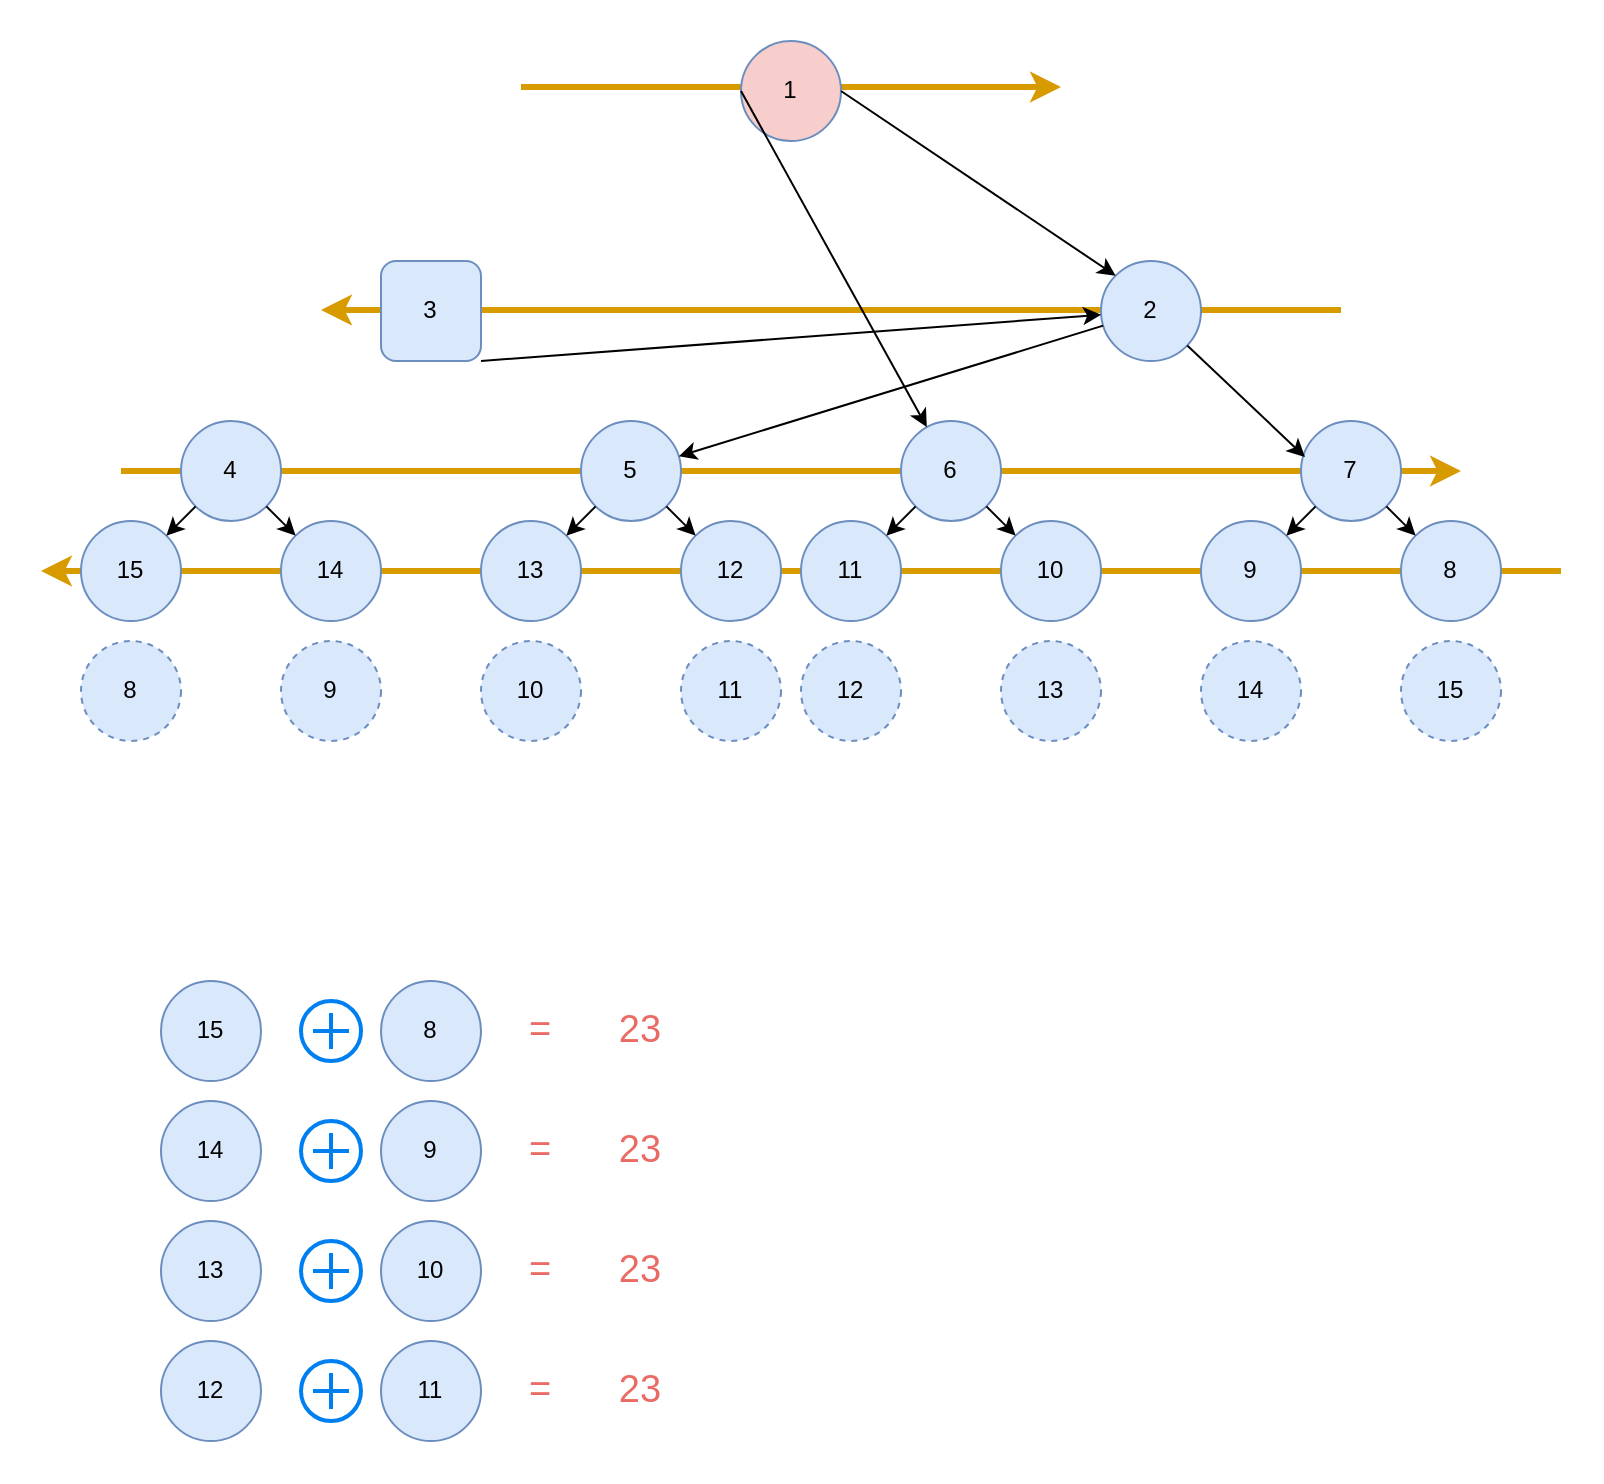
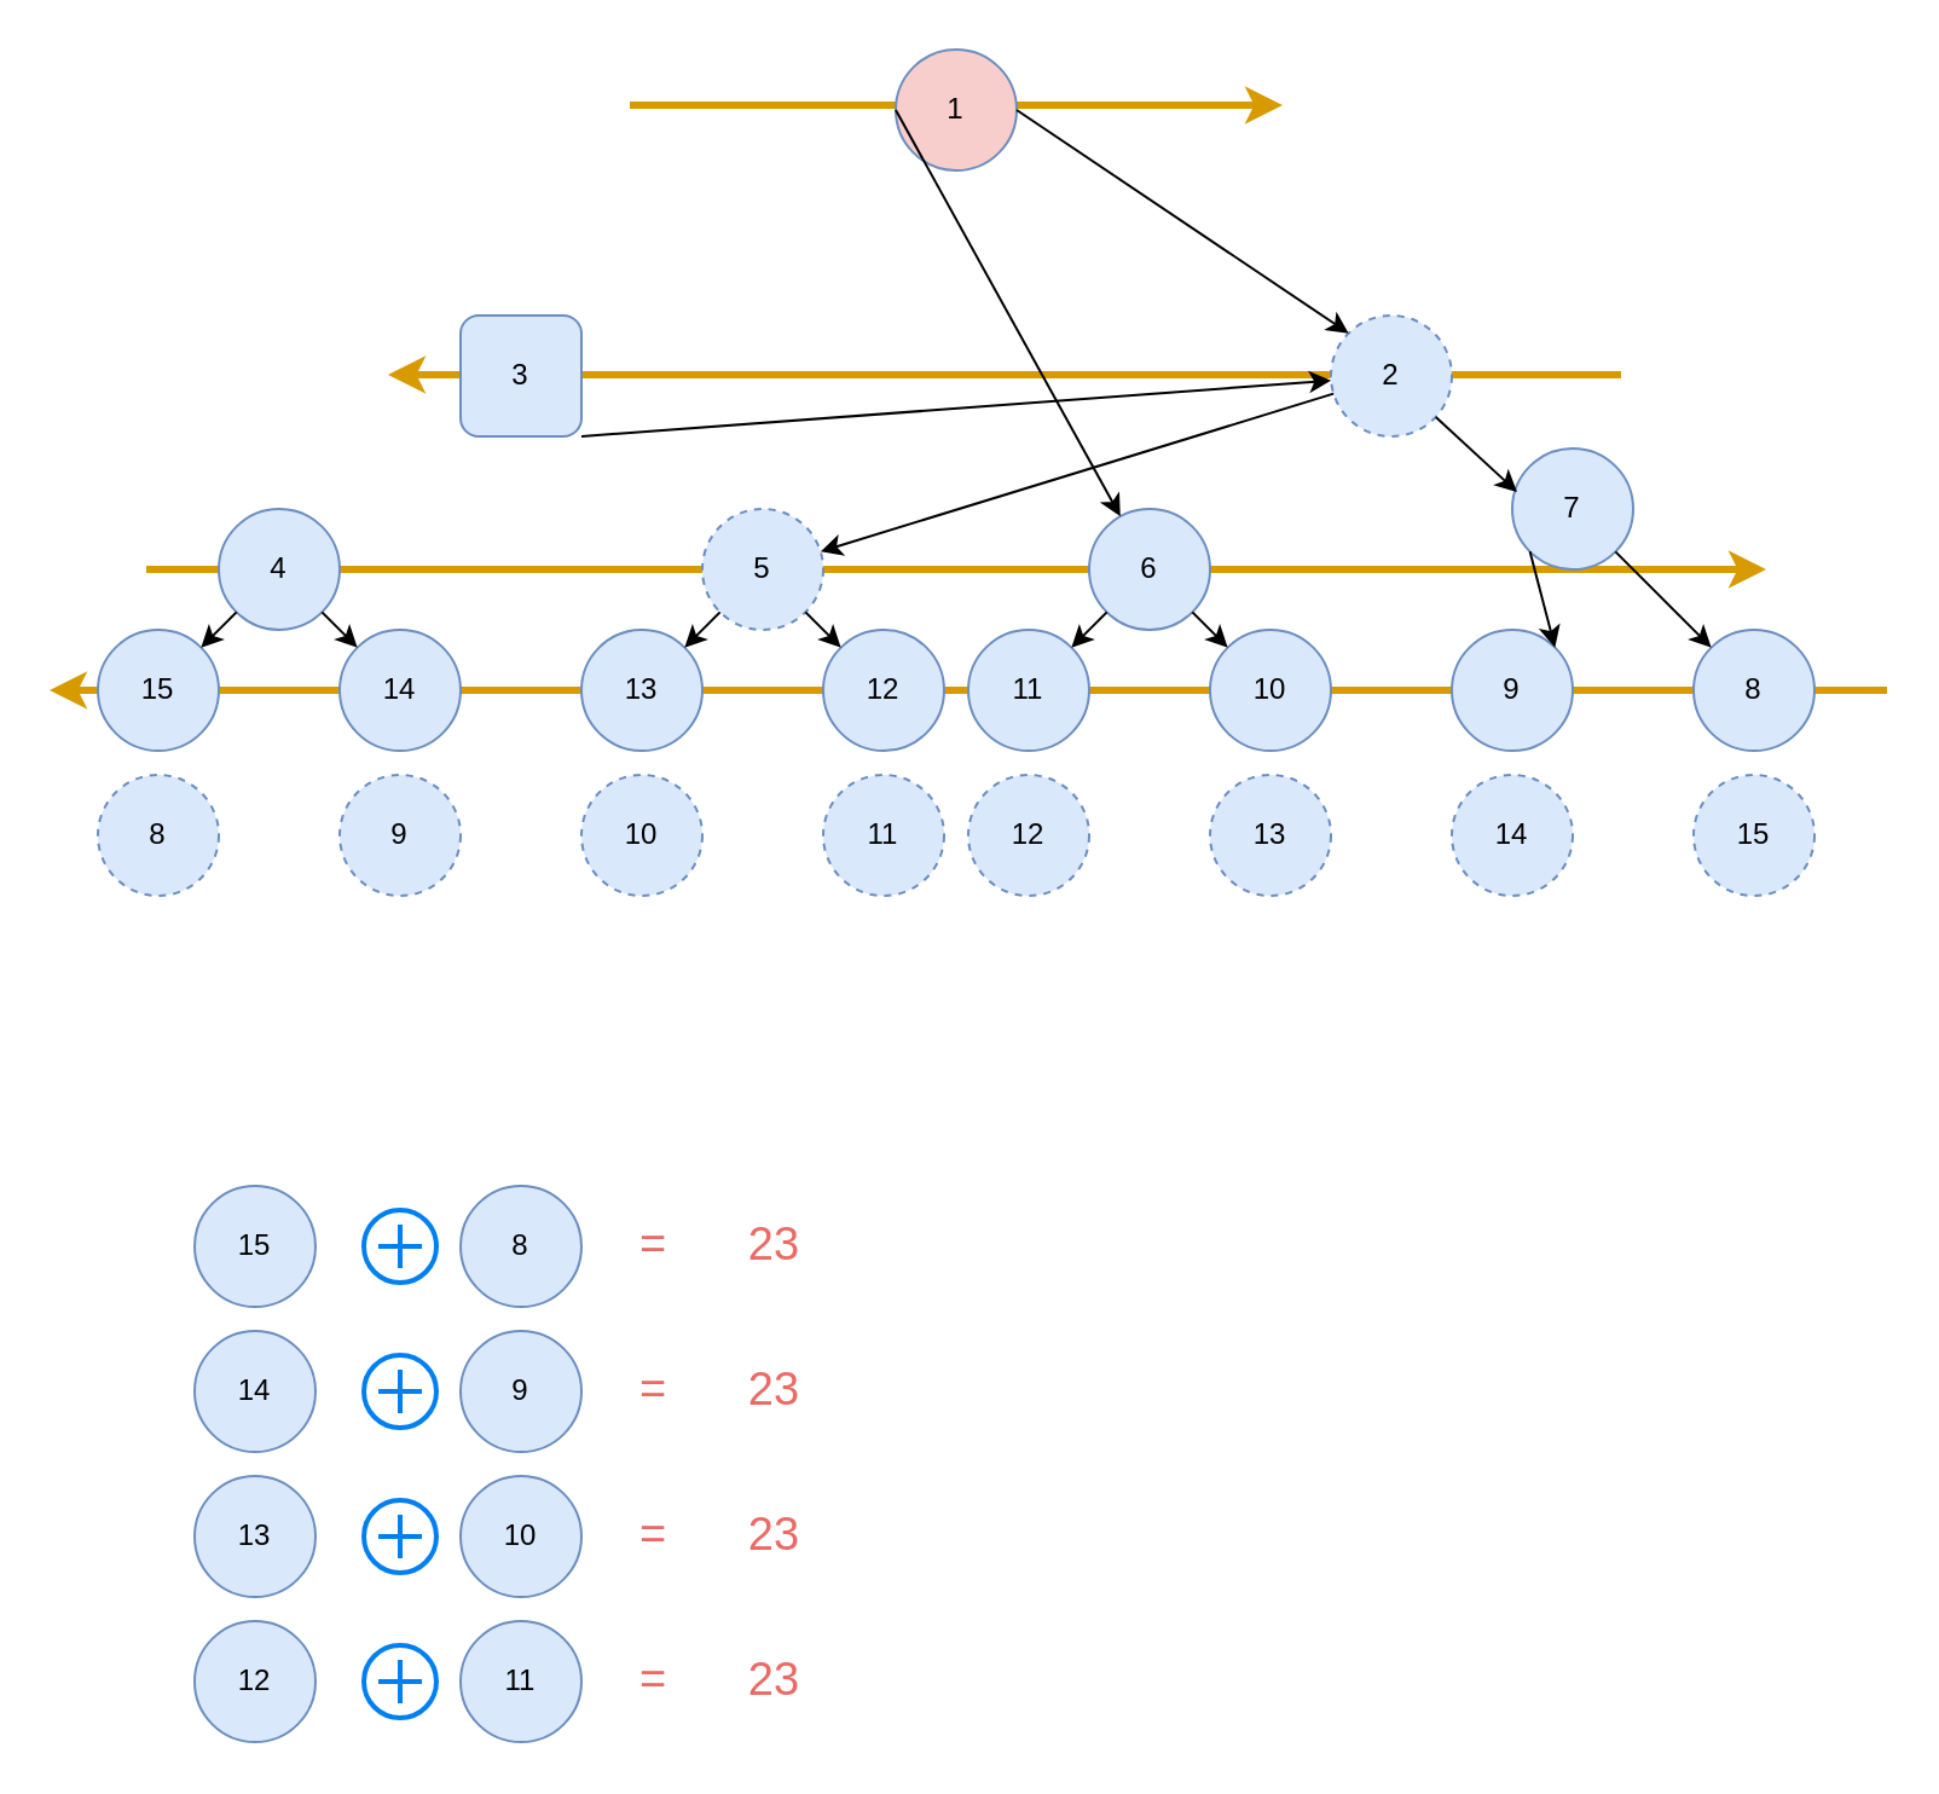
- <mxCell id="8" value="2" style="ellipse;whiteSpace=wrap;html=1;aspect=fixed;fillColor=#dae8fc;strokeColor=#6c8ebf;" vertex="1" parent="1"><mxGeometry x="550" y="130" width="50" height="50" as="geometry" /></mxCell>
+ <mxCell id="8" value="2" style="ellipse;whiteSpace=wrap;html=1;aspect=fixed;fillColor=#dae8fc;strokeColor=#6c8ebf;dashed=1;" vertex="1" parent="1"><mxGeometry x="550" y="130" width="50" height="50" as="geometry" /></mxCell>
- <mxCell id="10" value="5" style="ellipse;whiteSpace=wrap;html=1;aspect=fixed;fillColor=#dae8fc;strokeColor=#6c8ebf;" vertex="1" parent="1"><mxGeometry x="290" y="210" width="50" height="50" as="geometry" /></mxCell>
+ <mxCell id="10" value="5" style="ellipse;whiteSpace=wrap;html=1;aspect=fixed;fillColor=#dae8fc;strokeColor=#6c8ebf;dashed=1;" vertex="1" parent="1"><mxGeometry x="290" y="210" width="50" height="50" as="geometry" /></mxCell>
- <mxCell id="12" value="7" style="ellipse;whiteSpace=wrap;html=1;aspect=fixed;fillColor=#dae8fc;strokeColor=#6c8ebf;" vertex="1" parent="1"><mxGeometry x="650" y="210" width="50" height="50" as="geometry" /></mxCell>
+ <mxCell id="12" value="7" style="ellipse;whiteSpace=wrap;html=1;aspect=fixed;fillColor=#dae8fc;strokeColor=#6c8ebf;" vertex="1" parent="1"><mxGeometry x="625" y="185" width="50" height="50" as="geometry" /></mxCell>
